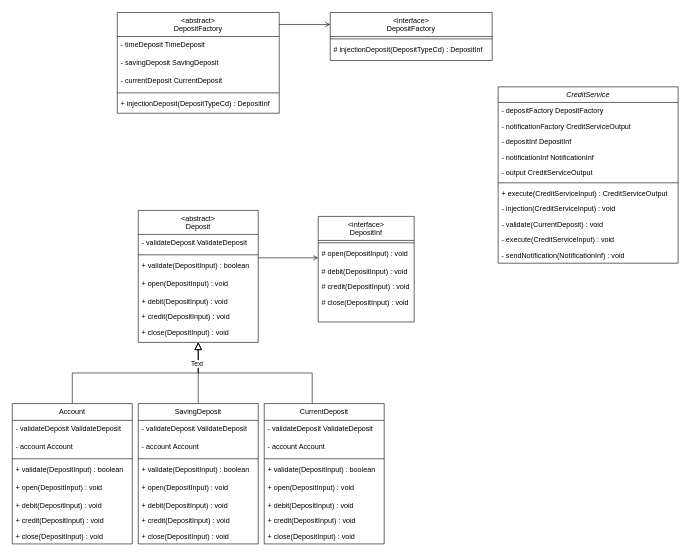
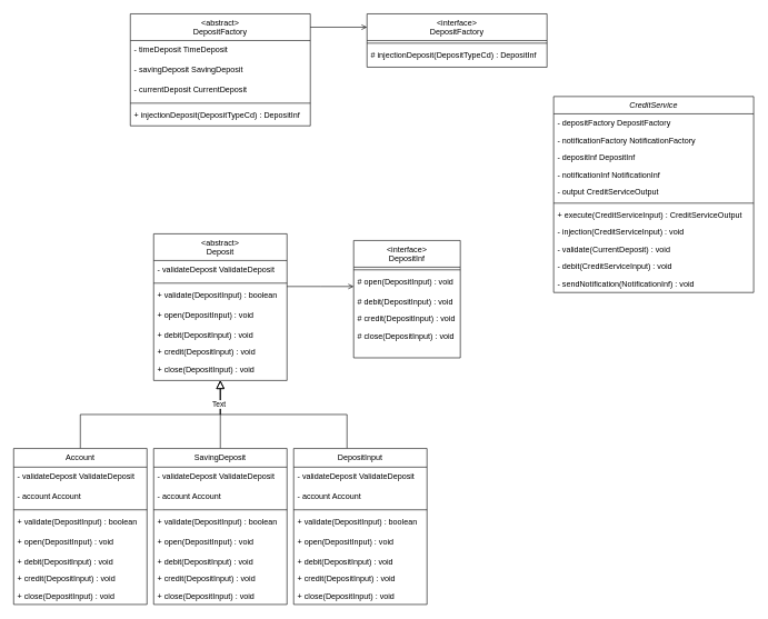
- <mxCell id="15" value="- notificationFactory CreditServiceOutput" style="text;align=left;verticalAlign=top;spacingLeft=4;spacingRight=4;overflow=hidden;rotatable=0;points=[[0,0.5],[1,0.5]];portConstraint=eastwest;" vertex="1" parent="13"><mxGeometry y="52" width="300" height="26" as="geometry" /></mxCell>
+ <mxCell id="15" value="- notificationFactory NotificationFactory" style="text;align=left;verticalAlign=top;spacingLeft=4;spacingRight=4;overflow=hidden;rotatable=0;points=[[0,0.5],[1,0.5]];portConstraint=eastwest;" vertex="1" parent="13"><mxGeometry y="52" width="300" height="26" as="geometry" /></mxCell>
- <mxCell id="23" value="- execute(CreditServiceInput) : void" style="text;align=left;verticalAlign=top;spacingLeft=4;spacingRight=4;overflow=hidden;rotatable=0;points=[[0,0.5],[1,0.5]];portConstraint=eastwest;" vertex="1" parent="13"><mxGeometry y="242" width="300" height="26" as="geometry" /></mxCell>
+ <mxCell id="23" value="- debit(CreditServiceInput) : void" style="text;align=left;verticalAlign=top;spacingLeft=4;spacingRight=4;overflow=hidden;rotatable=0;points=[[0,0.5],[1,0.5]];portConstraint=eastwest;" vertex="1" parent="13"><mxGeometry y="242" width="300" height="26" as="geometry" /></mxCell>
- <mxCell id="51" value="CurrentDeposit" style="swimlane;fontStyle=0;align=center;verticalAlign=top;childLayout=stackLayout;horizontal=1;startSize=28;horizontalStack=0;resizeParent=1;resizeLast=0;collapsible=1;marginBottom=0;rounded=0;shadow=0;strokeWidth=1;" vertex="1" parent="1"><mxGeometry x="440" y="672" width="200" height="234" as="geometry"><mxRectangle x="550" y="140" width="160" height="26" as="alternateBounds" /></mxGeometry></mxCell>
+ <mxCell id="51" value="DepositInput" style="swimlane;fontStyle=0;align=center;verticalAlign=top;childLayout=stackLayout;horizontal=1;startSize=28;horizontalStack=0;resizeParent=1;resizeLast=0;collapsible=1;marginBottom=0;rounded=0;shadow=0;strokeWidth=1;" vertex="1" parent="1"><mxGeometry x="440" y="672" width="200" height="234" as="geometry"><mxRectangle x="550" y="140" width="160" height="26" as="alternateBounds" /></mxGeometry></mxCell>
